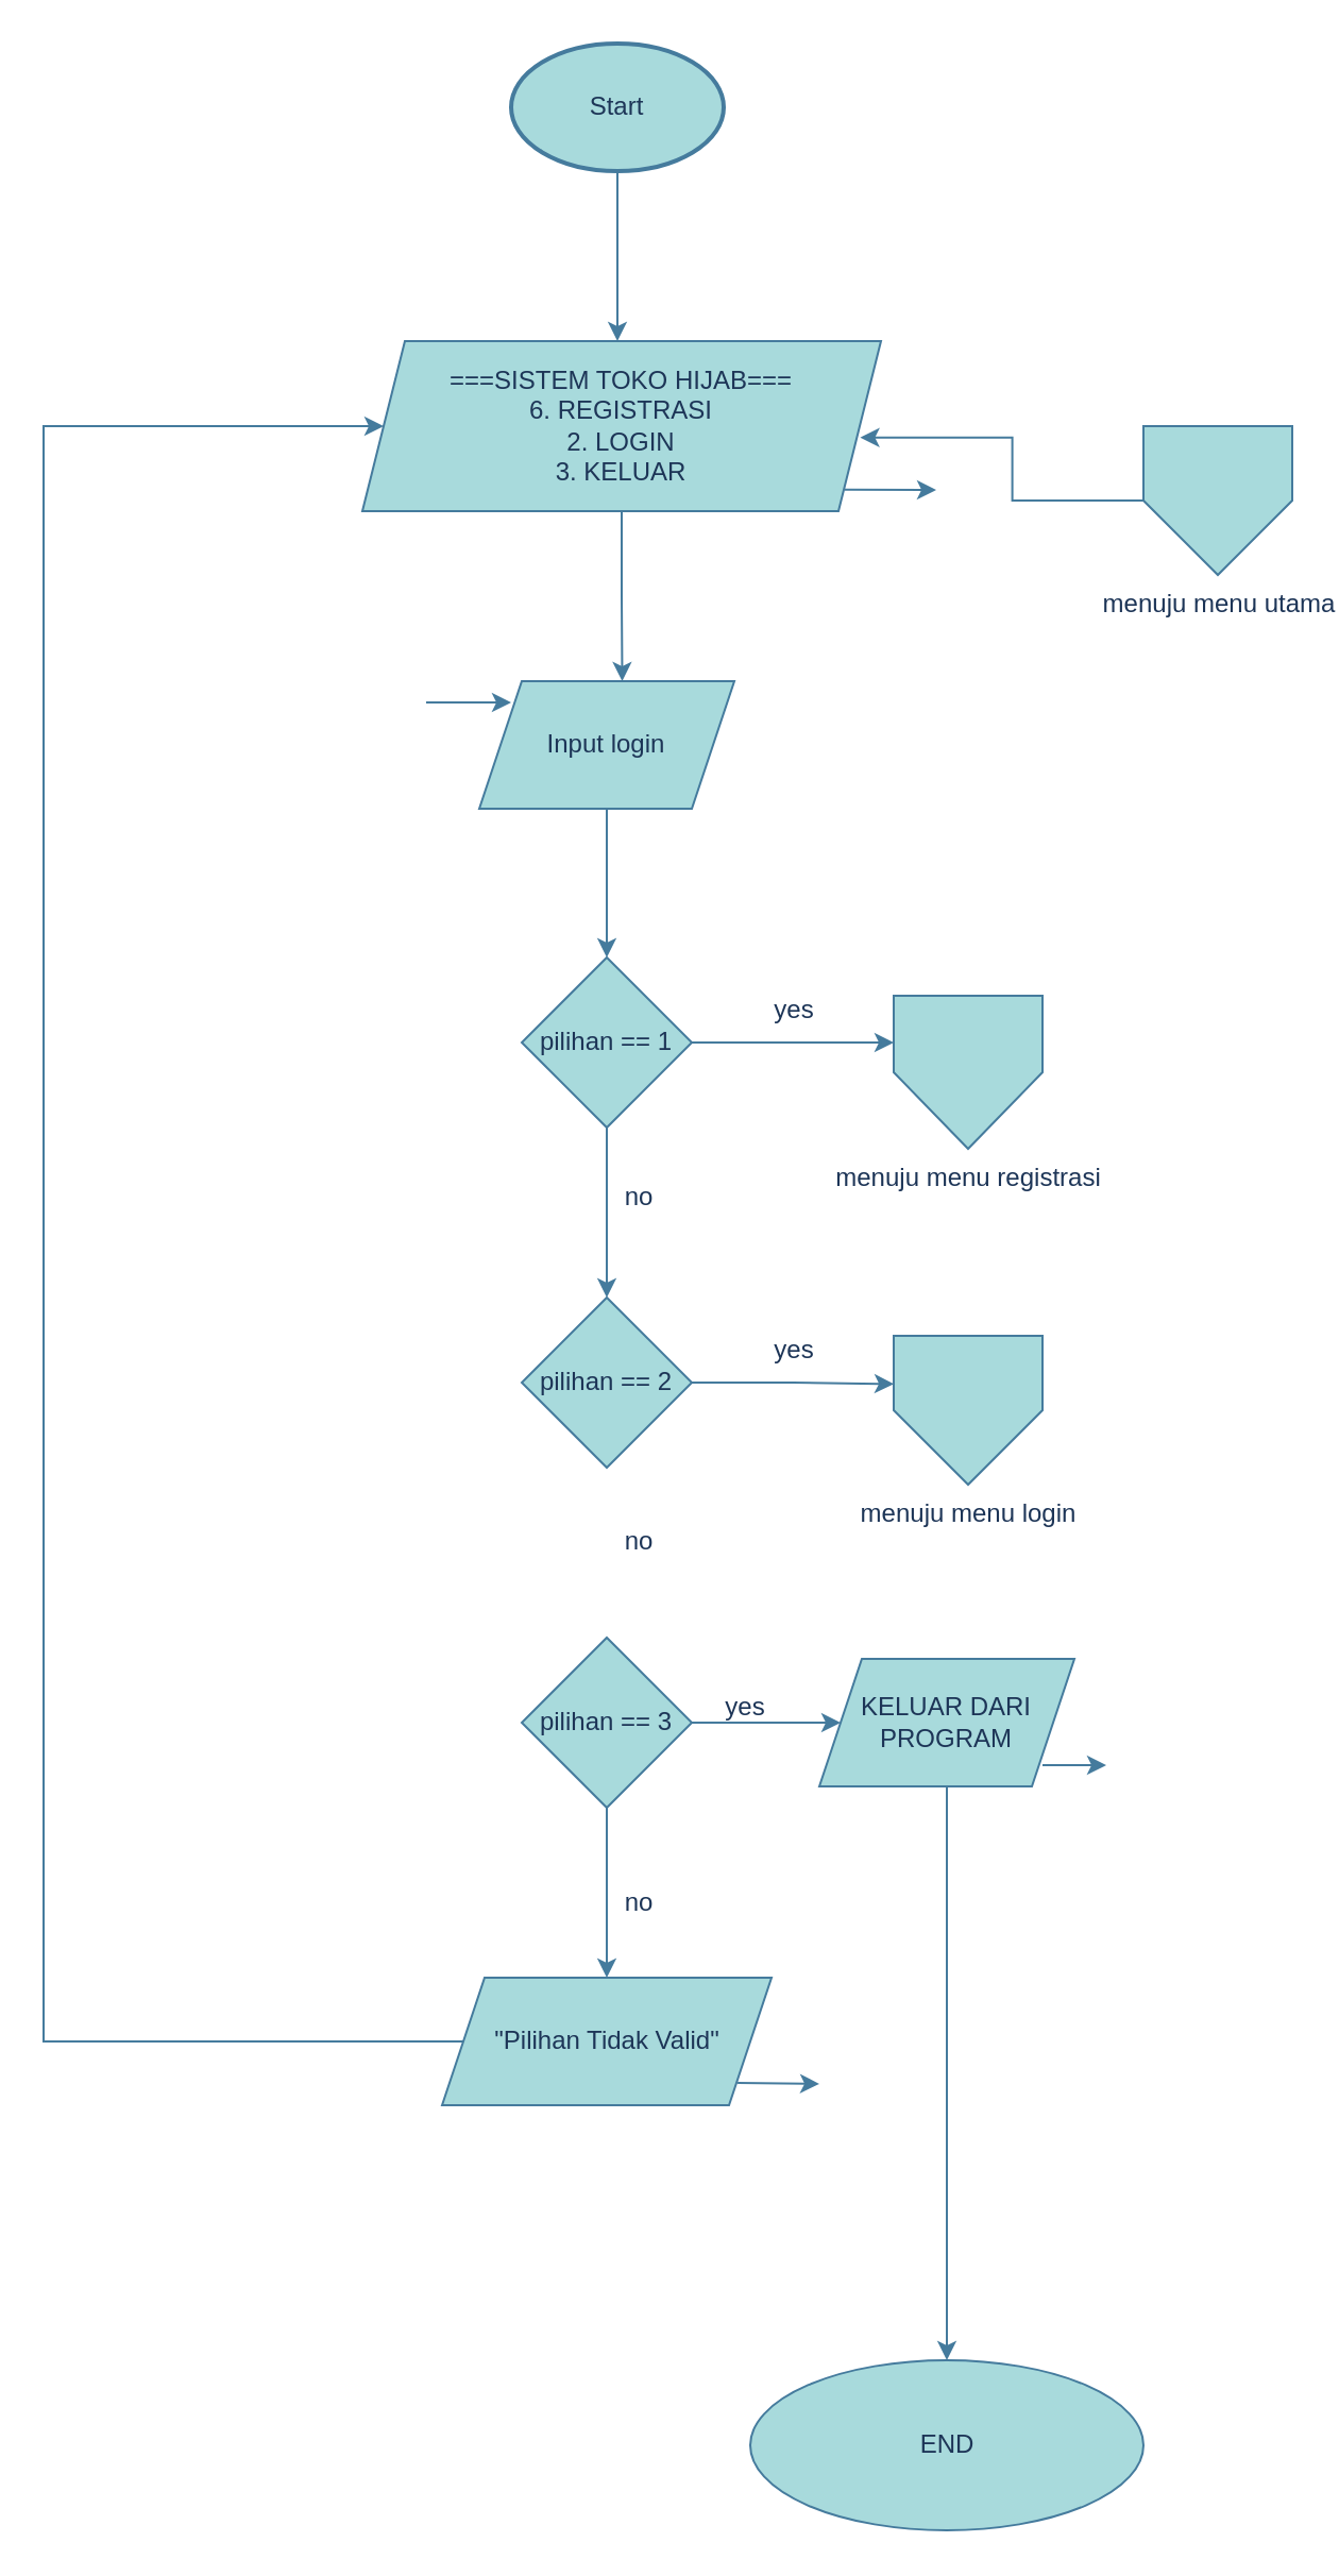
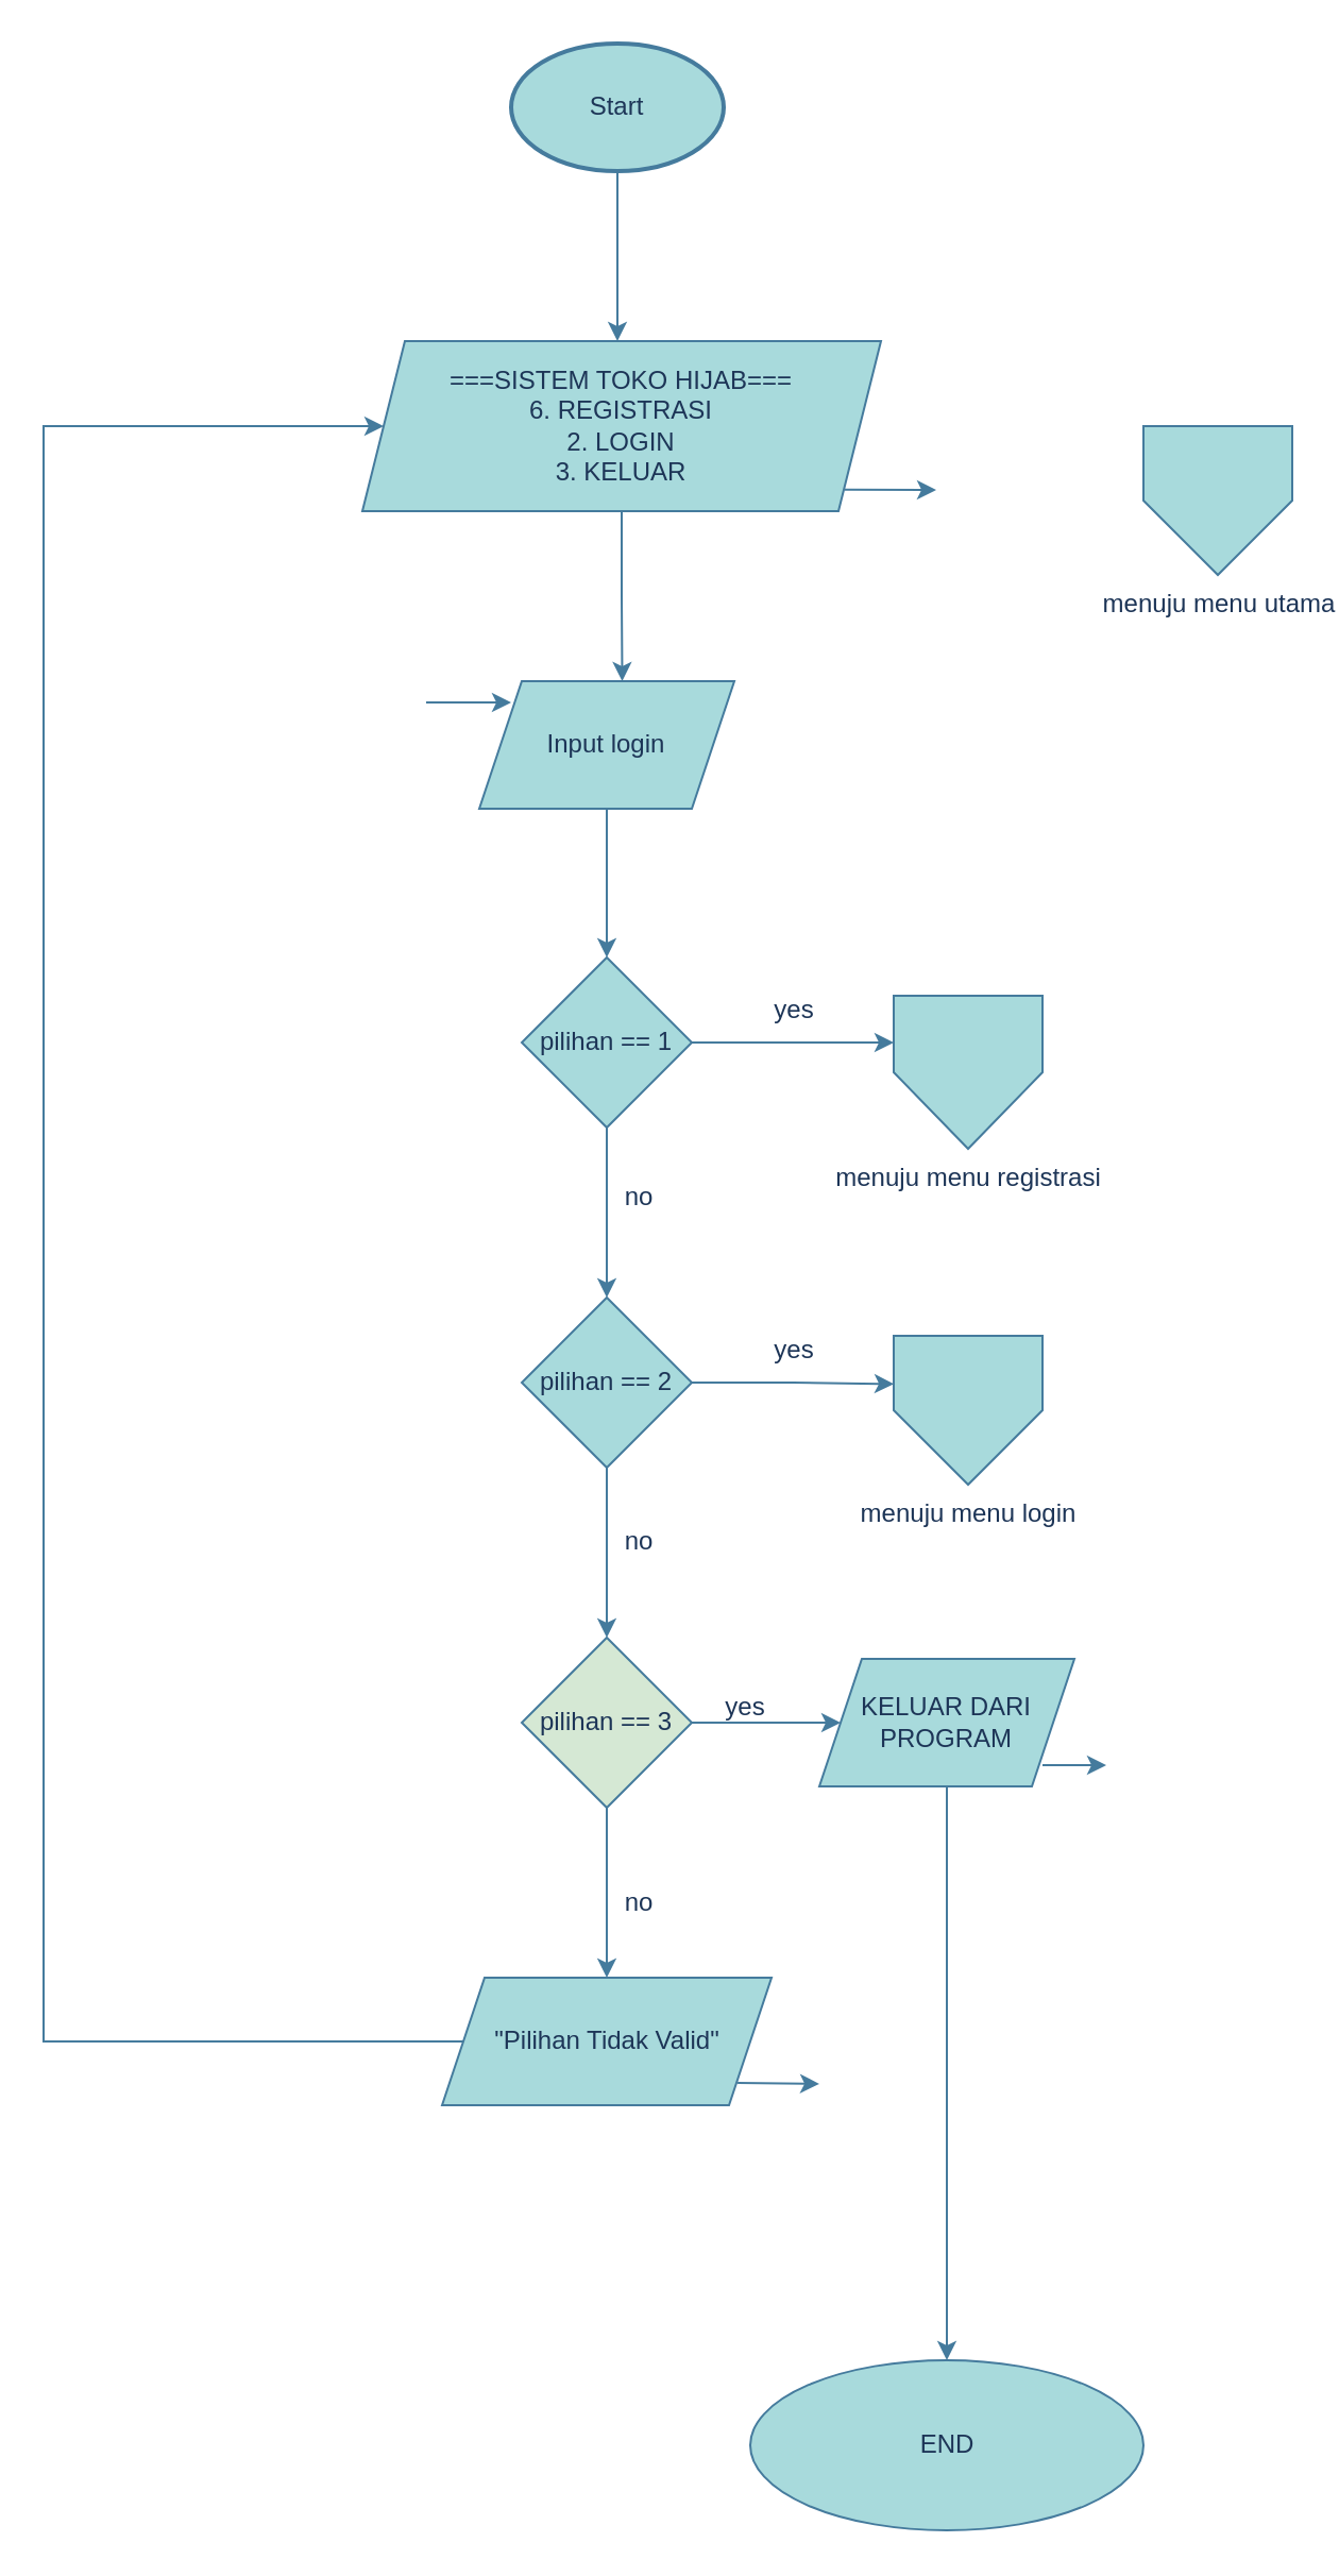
- <mxCell id="34" style="edgeStyle=orthogonalEdgeStyle;rounded=0;orthogonalLoop=1;jettySize=auto;html=1;entryX=0.96;entryY=0.567;entryDx=0;entryDy=0;entryPerimeter=0;labelBackgroundColor=none;strokeColor=#457B9D;fontColor=default;" parent="1" source="35" target="5" edge="1"><mxGeometry relative="1" as="geometry"><mxPoint x="420" y="205" as="targetPoint" /></mxGeometry></mxCell>
+ <mxCell id="10" value="" style="edgeStyle=orthogonalEdgeStyle;rounded=0;orthogonalLoop=1;jettySize=auto;html=1;labelBackgroundColor=none;strokeColor=#457B9D;fontColor=default;" parent="1" source="11" target="14" edge="1"><mxGeometry relative="1" as="geometry" /></mxCell>
- <mxCell id="14" value="pilihan == 3" style="rhombus;whiteSpace=wrap;html=1;labelBackgroundColor=none;fillColor=#A8DADC;strokeColor=#457B9D;fontColor=#1D3557;" parent="1" vertex="1"><mxGeometry x="245" y="770" width="80" height="80" as="geometry" /></mxCell>
+ <mxCell id="14" value="pilihan == 3" style="rhombus;whiteSpace=wrap;html=1;labelBackgroundColor=none;fillColor=#d5e8d4;strokeColor=#457B9D;fontColor=#1D3557;" parent="1" vertex="1"><mxGeometry x="245" y="770" width="80" height="80" as="geometry" /></mxCell>
